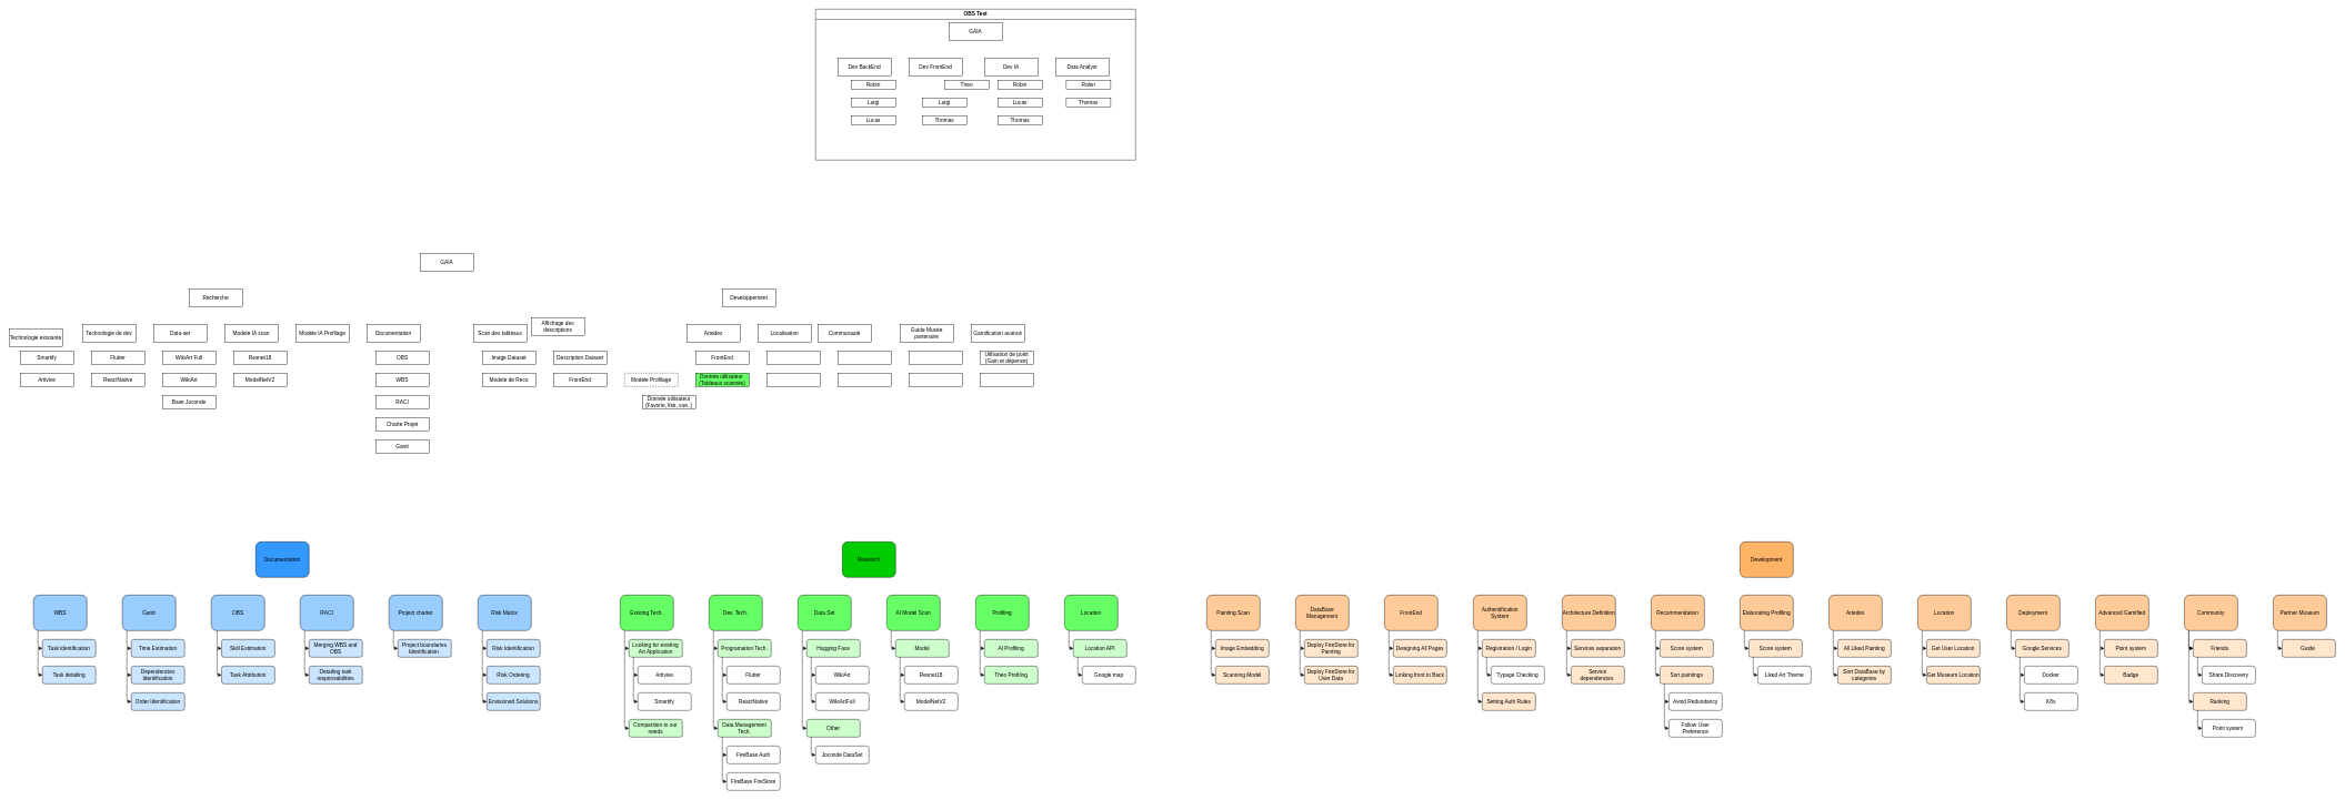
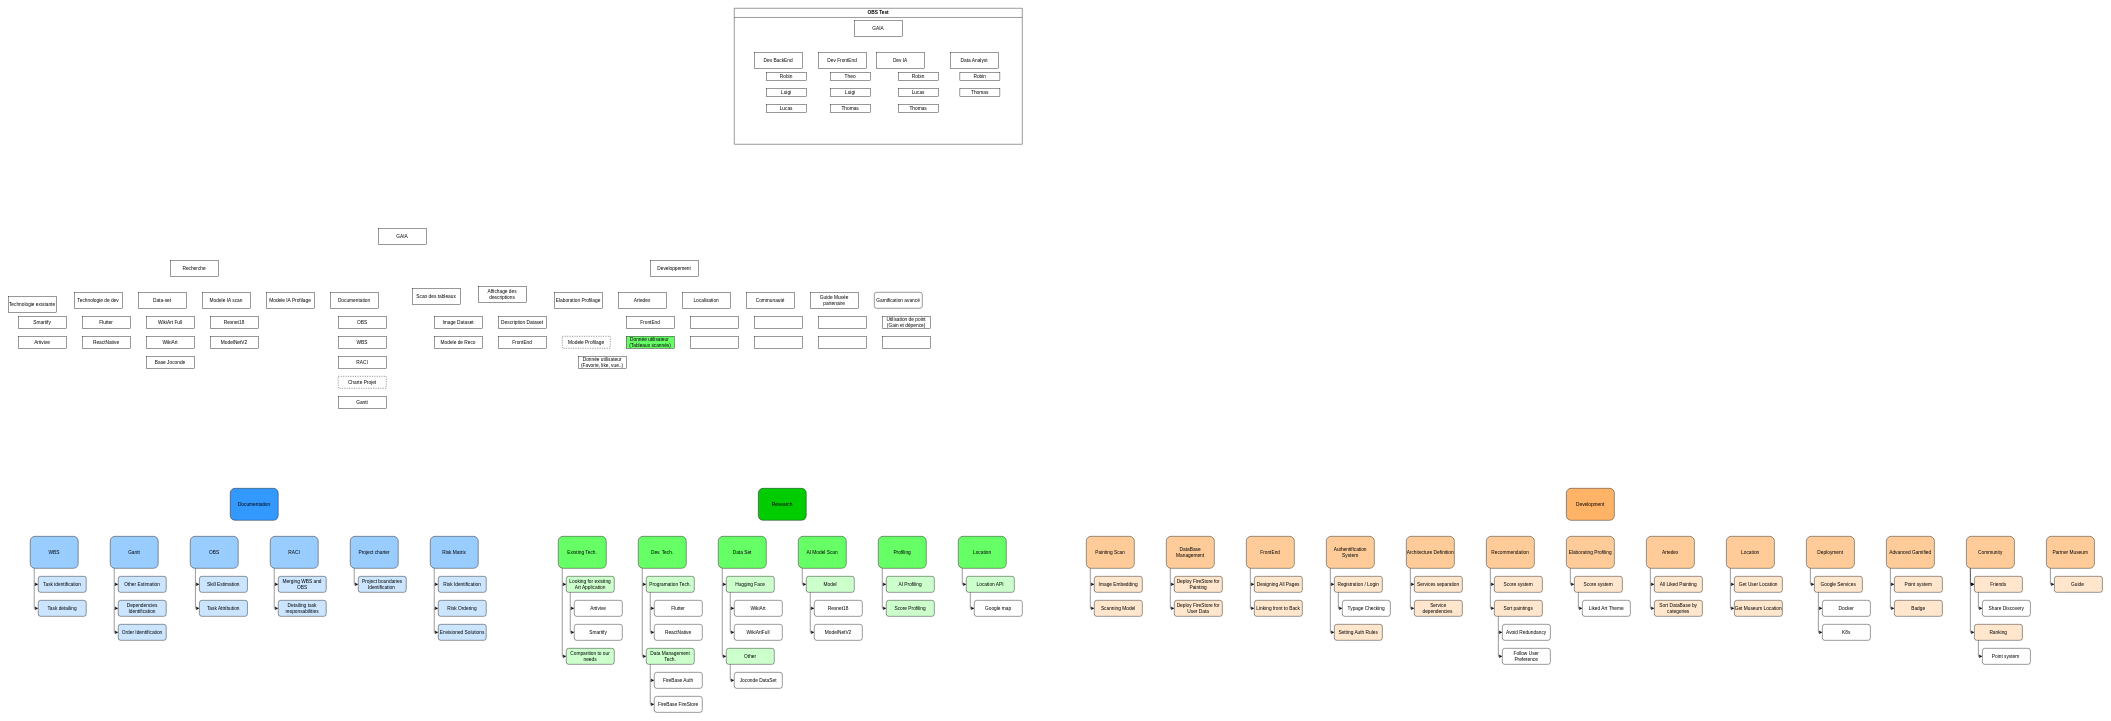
- <mxCell id="51" value="Dev IA" style="rounded=0;whiteSpace=wrap;html=1;" parent="49" vertex="1"><mxGeometry x="380" y="110" width="120" height="40" as="geometry" /></mxCell>
+ <mxCell id="51" value="Dev IA" style="rounded=0;whiteSpace=wrap;html=1;" parent="49" vertex="1"><mxGeometry x="355" y="110" width="120" height="40" as="geometry" /></mxCell>
- <mxCell id="58" value="Theo" style="rounded=0;whiteSpace=wrap;html=1;" parent="49" vertex="1"><mxGeometry x="290" y="160" width="100" height="20" as="geometry" /></mxCell>
+ <mxCell id="58" value="Theo" style="rounded=0;whiteSpace=wrap;html=1;" parent="49" vertex="1"><mxGeometry x="240" y="160" width="100" height="20" as="geometry" /></mxCell>
- <mxCell id="11" value="Scan des tableaux" style="rounded=0;whiteSpace=wrap;html=1;" parent="1" vertex="1"><mxGeometry x="1065" y="730" width="120" height="40" as="geometry" /></mxCell>
+ <mxCell id="11" value="Scan des tableaux" style="rounded=0;whiteSpace=wrap;html=1;" parent="1" vertex="1"><mxGeometry x="1030" y="720" width="120" height="40" as="geometry" /></mxCell>
+ <mxCell id="13" value="Elaboration Profilage" style="rounded=0;whiteSpace=wrap;html=1;" parent="1" vertex="1"><mxGeometry x="1385" y="730" width="120" height="40" as="geometry" /></mxCell>
- <mxCell id="16" value="Communauté" style="rounded=0;whiteSpace=wrap;html=1;" parent="1" vertex="1"><mxGeometry x="1840" y="730" width="120" height="40" as="geometry" /></mxCell>
+ <mxCell id="16" value="Communauté" style="rounded=0;whiteSpace=wrap;html=1;" parent="1" vertex="1"><mxGeometry x="1865" y="730" width="120" height="40" as="geometry" /></mxCell>
- <mxCell id="18" value="Gamification avancé" style="rounded=0;whiteSpace=wrap;html=1;" parent="1" vertex="1"><mxGeometry x="2185" y="730" width="120" height="40" as="geometry" /></mxCell>
+ <mxCell id="18" value="Gamification avancé" style="whiteSpace=wrap;html=1;rounded=1;" parent="1" vertex="1"><mxGeometry x="2185" y="730" width="120" height="40" as="geometry" /></mxCell>
- <mxCell id="30" value="Charte Projet" style="rounded=0;whiteSpace=wrap;html=1;" parent="1" vertex="1"><mxGeometry x="845" y="940" width="120" height="30" as="geometry" /></mxCell>
+ <mxCell id="30" value="Charte Projet" style="rounded=0;whiteSpace=wrap;html=1;dashed=1;" parent="1" vertex="1"><mxGeometry x="845" y="940" width="120" height="30" as="geometry" /></mxCell>
- <mxCell id="75" value="Time Estimation" style="rounded=1;whiteSpace=wrap;html=1;fillColor=#CCE5FF;" parent="1" vertex="1"><mxGeometry x="295" y="1440" width="120" height="40" as="geometry" /></mxCell>
+ <mxCell id="75" value="Other Estimation" style="rounded=1;whiteSpace=wrap;html=1;fillColor=#CCE5FF;" parent="1" vertex="1"><mxGeometry x="295" y="1440" width="120" height="40" as="geometry" /></mxCell>
- <mxCell id="112" value="Theo Profiling" style="rounded=1;whiteSpace=wrap;html=1;fillColor=#CCFFCC;" parent="1" vertex="1"><mxGeometry x="2215" y="1500" width="120" height="40" as="geometry" /></mxCell>
+ <mxCell id="112" value="Score Profiling" style="rounded=1;whiteSpace=wrap;html=1;fillColor=#CCFFCC;" parent="1" vertex="1"><mxGeometry x="2215" y="1500" width="120" height="40" as="geometry" /></mxCell>
